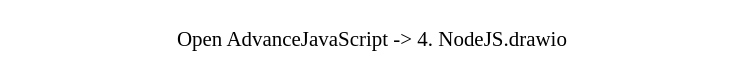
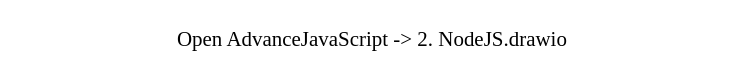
- <mxCell id="2" value="Open AdvanceJavaScript -&amp;gt; 4. NodeJS.drawio" style="text;html=1;strokeColor=none;fillColor=none;align=center;verticalAlign=middle;whiteSpace=wrap;rounded=0;fontFamily=Comfortaa;fontSource=https%3A%2F%2Ffonts.googleapis.com%2Fcss%3Ffamily%3DComfortaa;fontSize=35;" parent="1" vertex="1"><mxGeometry x="20" y="20" width="1200" height="90" as="geometry" /></mxCell>
+ <mxCell id="2" value="Open AdvanceJavaScript -&amp;gt; 2. NodeJS.drawio" style="text;html=1;strokeColor=none;fillColor=none;align=center;verticalAlign=middle;whiteSpace=wrap;rounded=0;fontFamily=Comfortaa;fontSource=https%3A%2F%2Ffonts.googleapis.com%2Fcss%3Ffamily%3DComfortaa;fontSize=35;" parent="1" vertex="1"><mxGeometry x="20" y="20" width="1200" height="90" as="geometry" /></mxCell>
